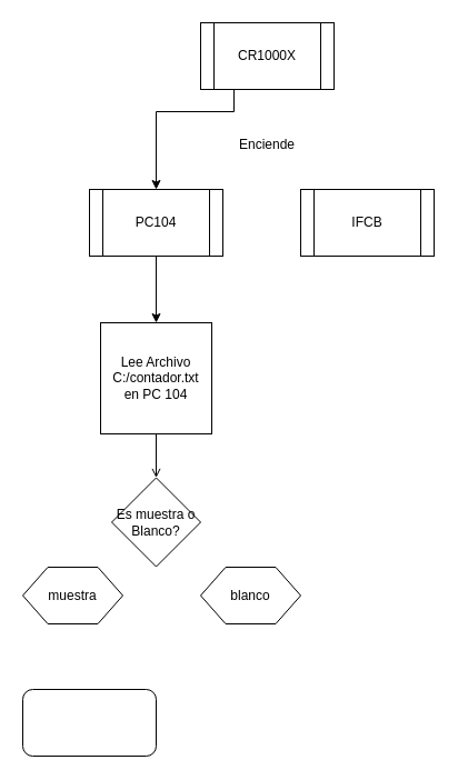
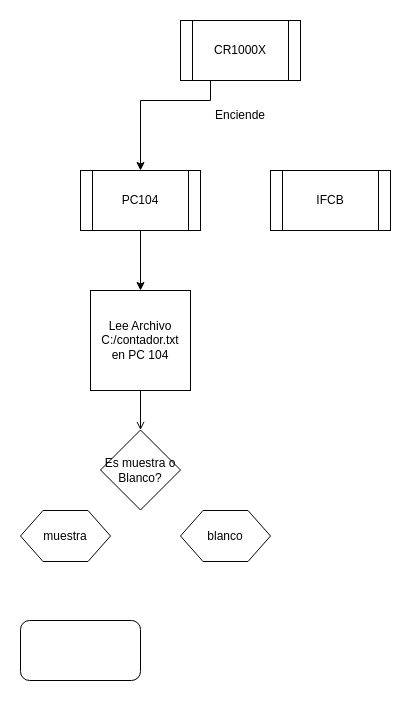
- <mxCell id="7" value="Enciende" style="text;html=1;strokeColor=none;fillColor=none;align=center;verticalAlign=middle;whiteSpace=wrap;rounded=0;" vertex="1" parent="1"><mxGeometry x="205" y="120" width="70" height="20" as="geometry" /></mxCell>
+ <mxCell id="7" value="Enciende" style="text;html=1;strokeColor=none;fillColor=none;align=center;verticalAlign=middle;whiteSpace=wrap;rounded=0;" vertex="1" parent="1"><mxGeometry x="205" y="105" width="70" height="20" as="geometry" /></mxCell>
